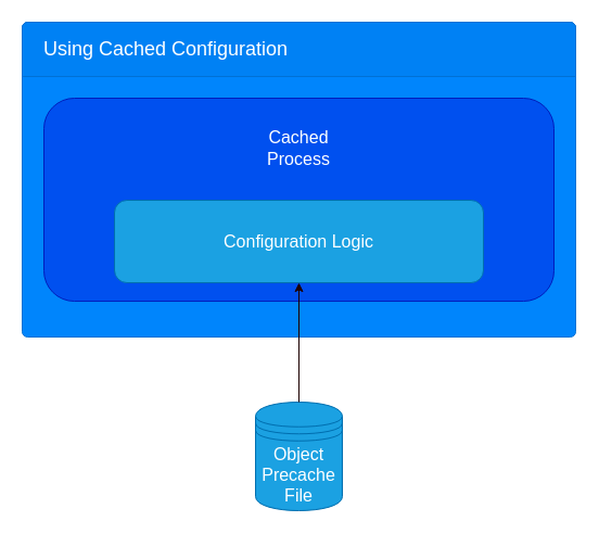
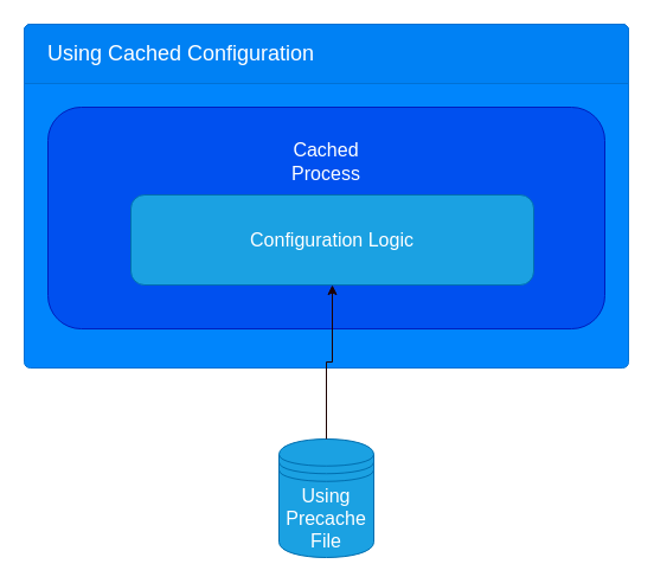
- <mxCell id="5" value="&lt;span style=&quot;font-size: 16px;&quot;&gt;Configuration Logic&lt;/span&gt;" style="rounded=1;whiteSpace=wrap;html=1;fillColor=#1ba1e2;fontColor=#ffffff;strokeColor=#006EAF;fontSize=16;" parent="2" vertex="1"><mxGeometry x="85" y="164.0" width="340" height="76" as="geometry" /></mxCell>
+ <mxCell id="5" value="&lt;span style=&quot;font-size: 16px;&quot;&gt;Configuration Logic&lt;/span&gt;" style="rounded=1;whiteSpace=wrap;html=1;fillColor=#1ba1e2;fontColor=#ffffff;strokeColor=#006EAF;fontSize=16;" parent="2" vertex="1"><mxGeometry x="90" y="144" width="340" height="76" as="geometry" /></mxCell>
- <mxCell id="6" value="&lt;div style=&quot;font-size: 16px;&quot;&gt;Object&lt;/div&gt;&lt;div style=&quot;font-size: 16px;&quot;&gt;Precache&lt;/div&gt;&lt;div style=&quot;font-size: 16px;&quot;&gt;File&lt;/div&gt;" style="shape=datastore;whiteSpace=wrap;html=1;fillColor=#1ba1e2;strokeColor=#006EAF;fontColor=#ffffff;fontSize=16;" parent="1" vertex="1"><mxGeometry x="235" y="370" width="80" height="100" as="geometry" /></mxCell>
+ <mxCell id="6" value="&lt;div style=&quot;font-size: 16px;&quot;&gt;Using&lt;/div&gt;&lt;div style=&quot;font-size: 16px;&quot;&gt;Precache&lt;/div&gt;&lt;div style=&quot;font-size: 16px;&quot;&gt;File&lt;/div&gt;" style="shape=datastore;whiteSpace=wrap;html=1;fillColor=#1ba1e2;strokeColor=#006EAF;fontColor=#ffffff;fontSize=16;" parent="1" vertex="1"><mxGeometry x="235" y="370" width="80" height="100" as="geometry" /></mxCell>
